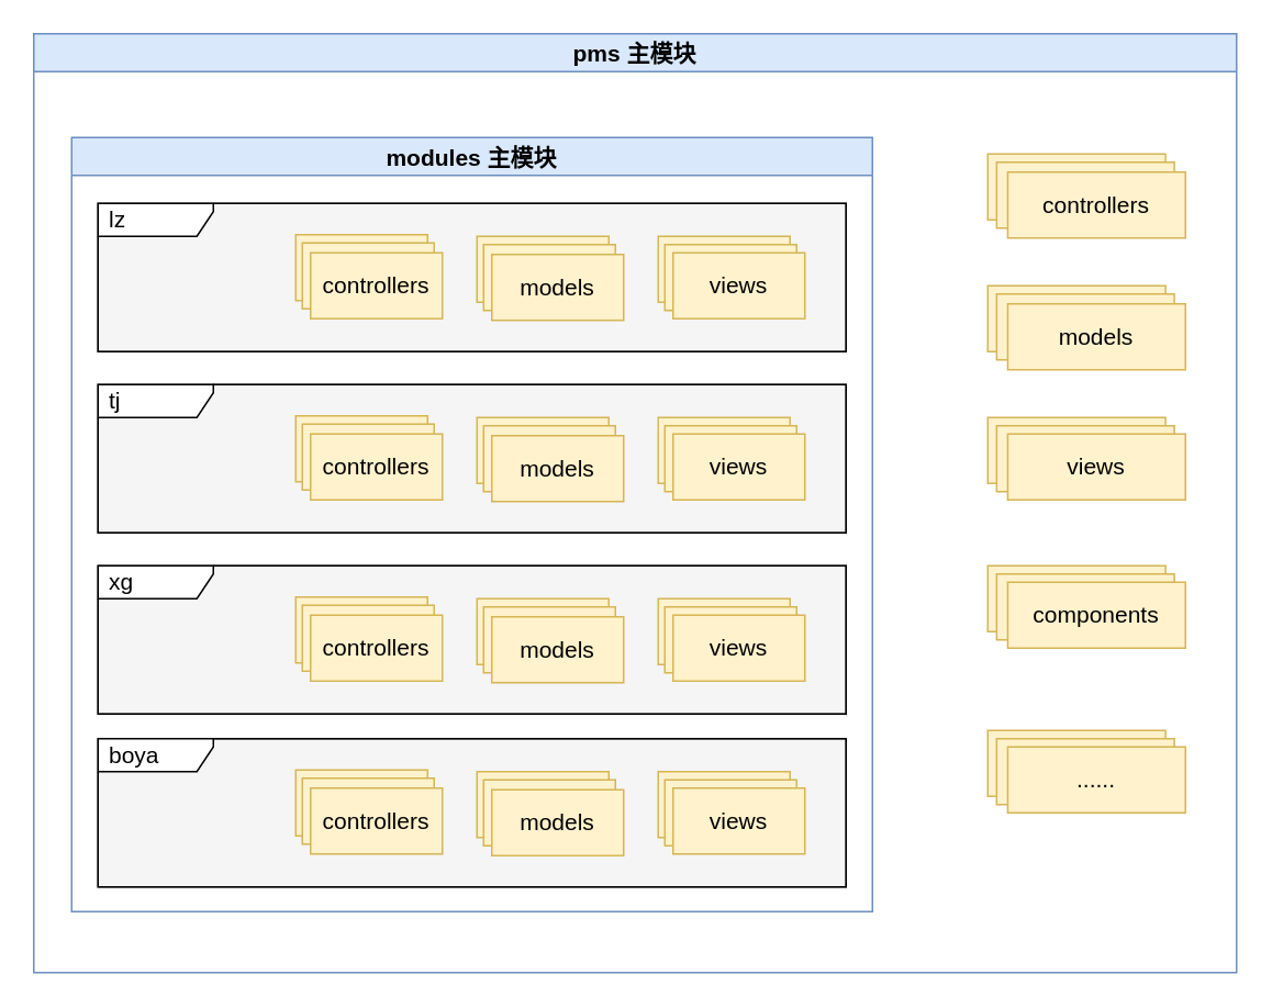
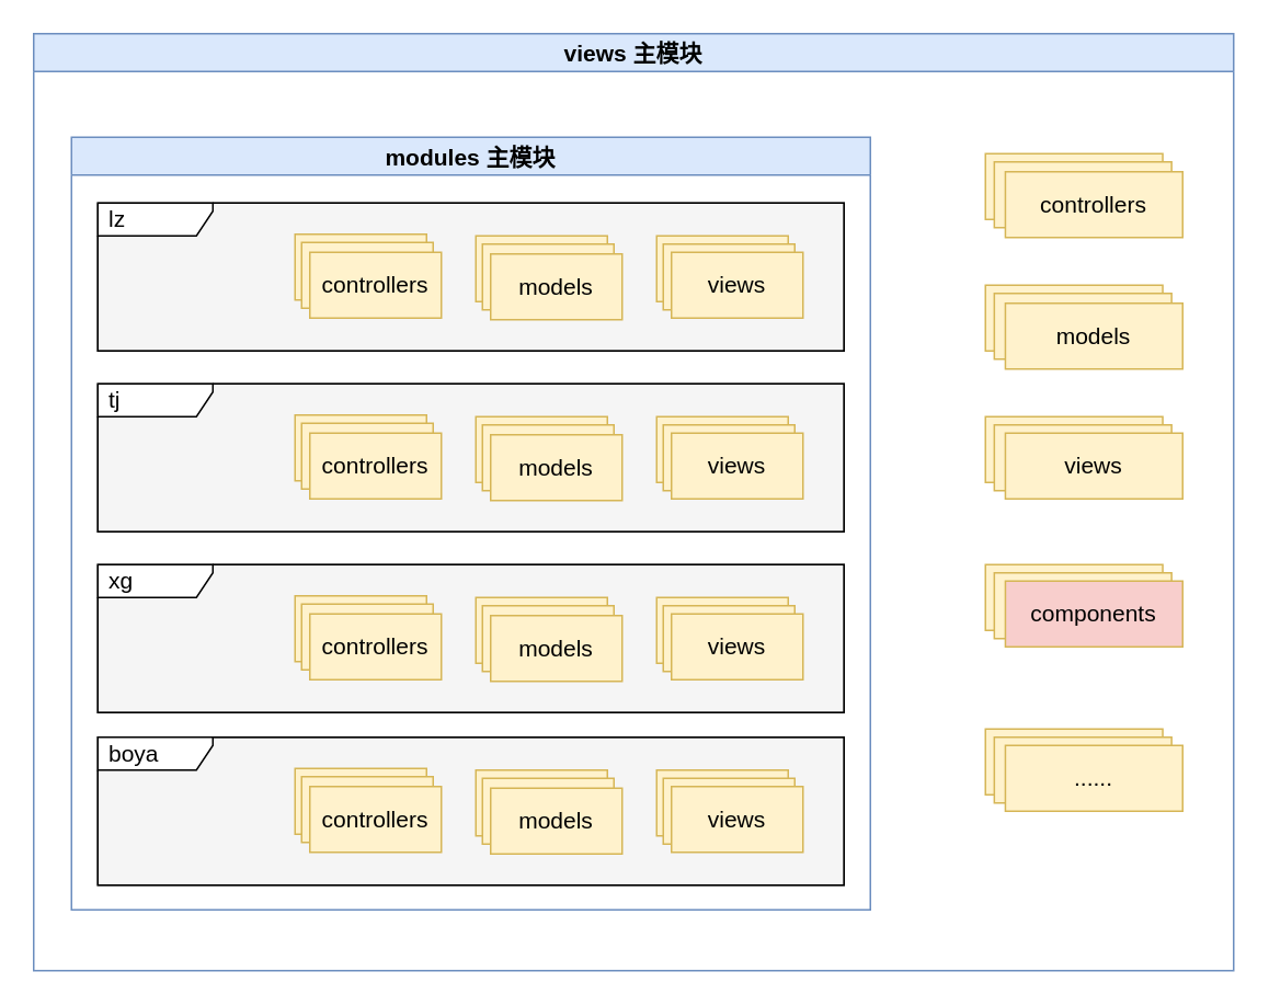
- <mxCell id="2" value="pms 主模块" style="swimlane;fontSize=14;fillColor=#dae8fc;strokeColor=#6c8ebf;" vertex="1" parent="1"><mxGeometry x="20" y="20" width="730" height="570" as="geometry" /></mxCell>
+ <mxCell id="2" value="views 主模块" style="swimlane;fontSize=14;fillColor=#dae8fc;strokeColor=#6c8ebf;" vertex="1" parent="1"><mxGeometry x="20" y="20" width="730" height="570" as="geometry" /></mxCell>
- <mxCell id="53" value="components" style="rounded=0;whiteSpace=wrap;html=1;fontSize=14;fillColor=#fff2cc;strokeColor=#d6b656;" vertex="1" parent="2"><mxGeometry x="591.135" y="333" width="107.865" height="40" as="geometry" /></mxCell>
+ <mxCell id="53" value="components" style="rounded=0;whiteSpace=wrap;html=1;fontSize=14;fillColor=#f8cecc;strokeColor=#d6b656;" vertex="1" parent="2"><mxGeometry x="591.135" y="333" width="107.865" height="40" as="geometry" /></mxCell>
